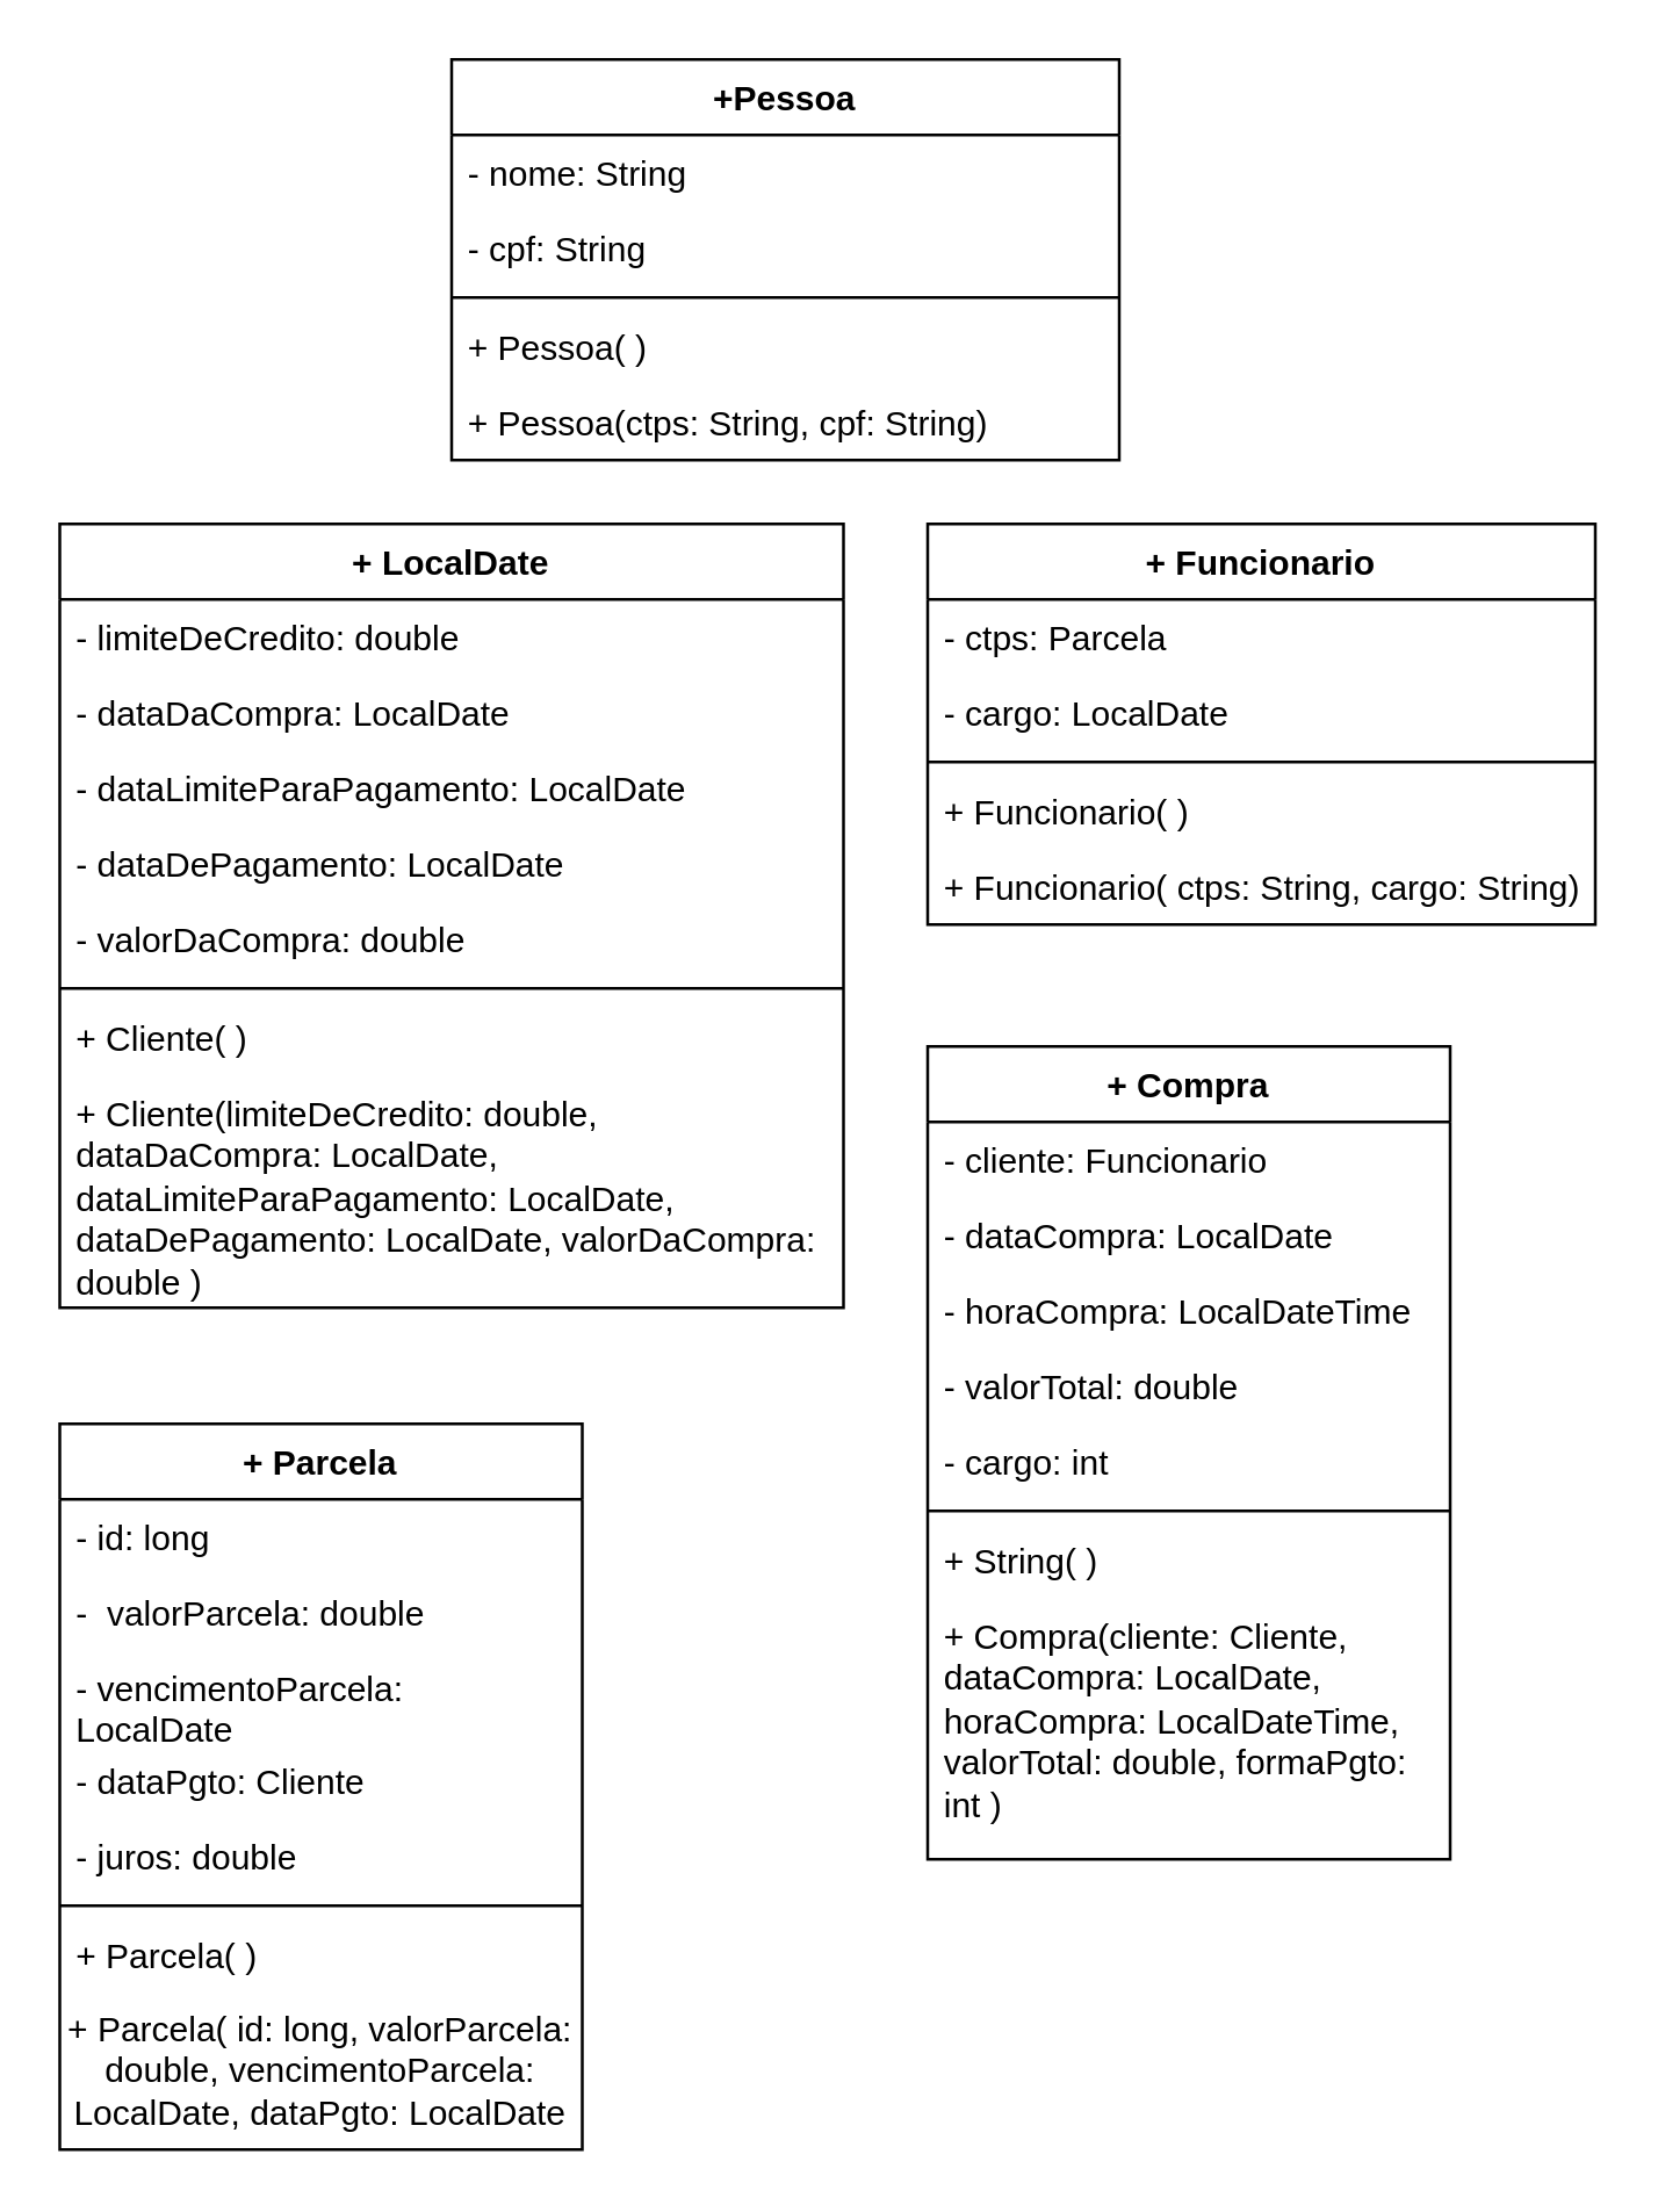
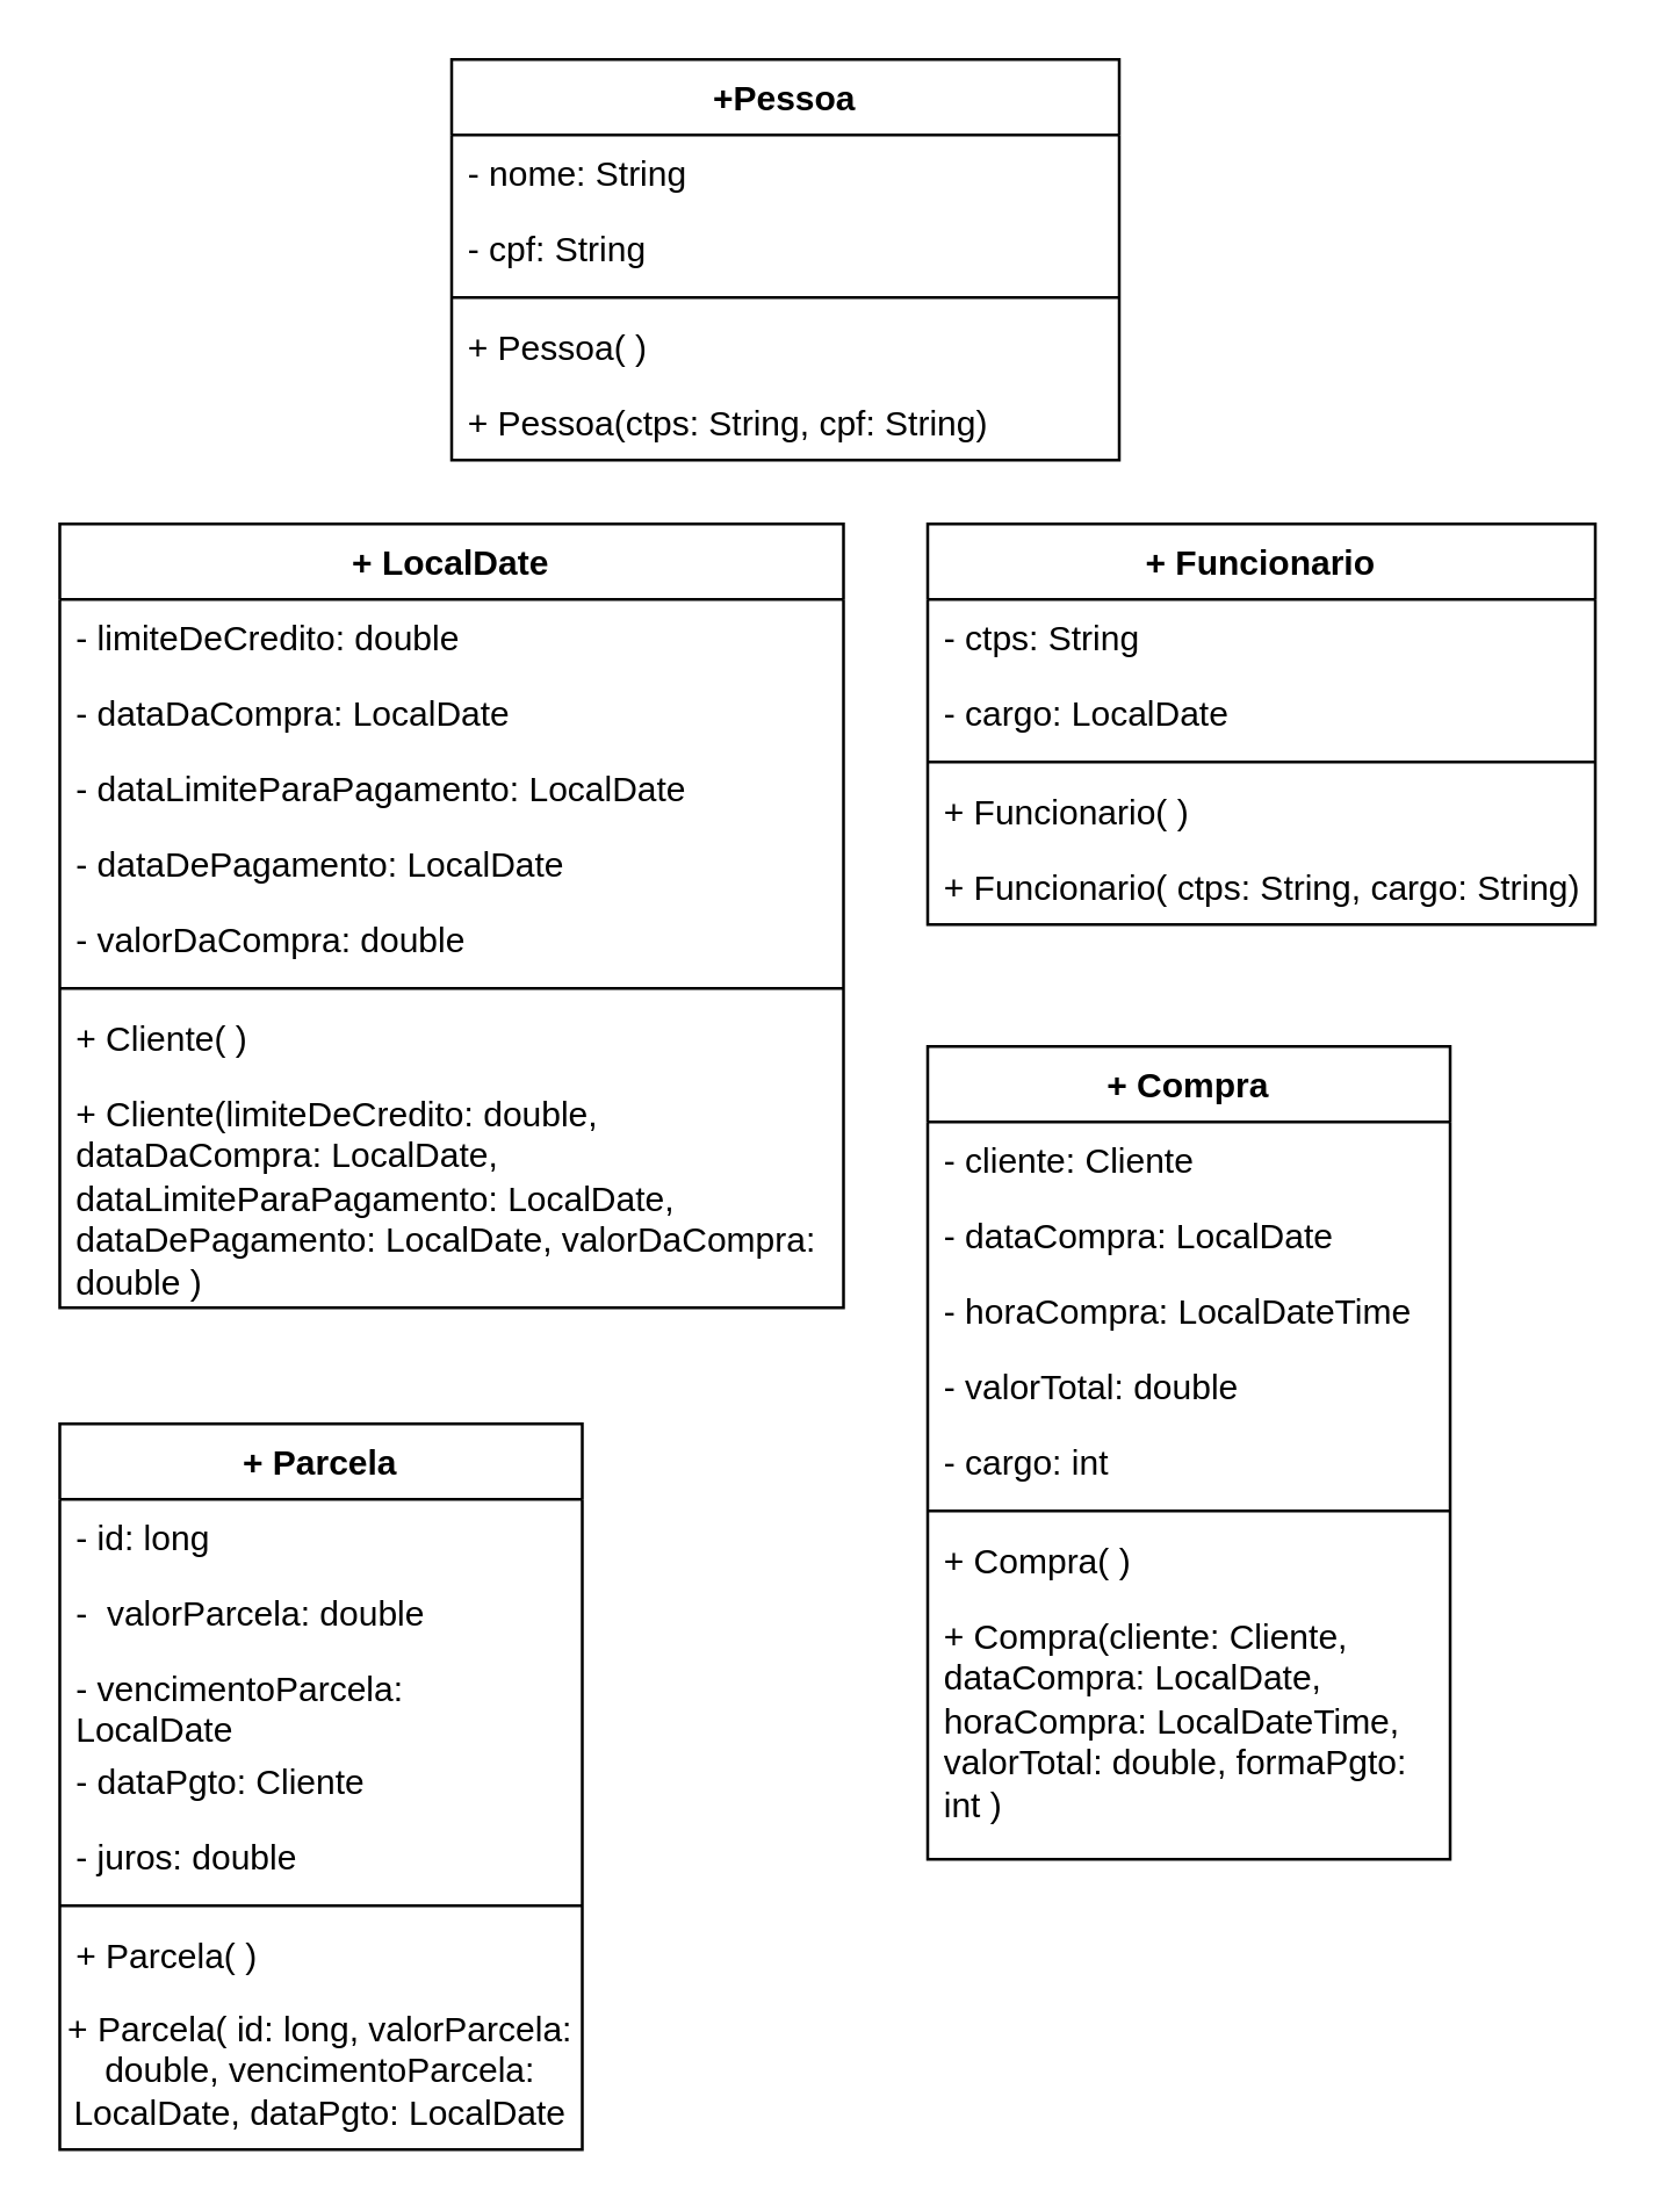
- <mxCell id="18" value="- ctps: Parcela" style="text;strokeColor=none;fillColor=none;align=left;verticalAlign=top;spacingLeft=4;spacingRight=4;overflow=hidden;rotatable=0;points=[[0,0.5],[1,0.5]];portConstraint=eastwest;whiteSpace=wrap;html=1;" vertex="1" parent="17"><mxGeometry y="26" width="230" height="26" as="geometry" /></mxCell>
+ <mxCell id="18" value="- ctps: String" style="text;strokeColor=none;fillColor=none;align=left;verticalAlign=top;spacingLeft=4;spacingRight=4;overflow=hidden;rotatable=0;points=[[0,0.5],[1,0.5]];portConstraint=eastwest;whiteSpace=wrap;html=1;" vertex="1" parent="17"><mxGeometry y="26" width="230" height="26" as="geometry" /></mxCell>
- <mxCell id="24" value="- cliente: Funcionario" style="text;strokeColor=none;fillColor=none;align=left;verticalAlign=top;spacingLeft=4;spacingRight=4;overflow=hidden;rotatable=0;points=[[0,0.5],[1,0.5]];portConstraint=eastwest;whiteSpace=wrap;html=1;" vertex="1" parent="23"><mxGeometry y="26" width="180" height="26" as="geometry" /></mxCell>
+ <mxCell id="24" value="- cliente: Cliente" style="text;strokeColor=none;fillColor=none;align=left;verticalAlign=top;spacingLeft=4;spacingRight=4;overflow=hidden;rotatable=0;points=[[0,0.5],[1,0.5]];portConstraint=eastwest;whiteSpace=wrap;html=1;" vertex="1" parent="23"><mxGeometry y="26" width="180" height="26" as="geometry" /></mxCell>
- <mxCell id="30" value="+ String( )" style="text;strokeColor=none;fillColor=none;align=left;verticalAlign=top;spacingLeft=4;spacingRight=4;overflow=hidden;rotatable=0;points=[[0,0.5],[1,0.5]];portConstraint=eastwest;whiteSpace=wrap;html=1;" vertex="1" parent="23"><mxGeometry y="164" width="180" height="26" as="geometry" /></mxCell>
+ <mxCell id="30" value="+ Compra( )" style="text;strokeColor=none;fillColor=none;align=left;verticalAlign=top;spacingLeft=4;spacingRight=4;overflow=hidden;rotatable=0;points=[[0,0.5],[1,0.5]];portConstraint=eastwest;whiteSpace=wrap;html=1;" vertex="1" parent="23"><mxGeometry y="164" width="180" height="26" as="geometry" /></mxCell>
